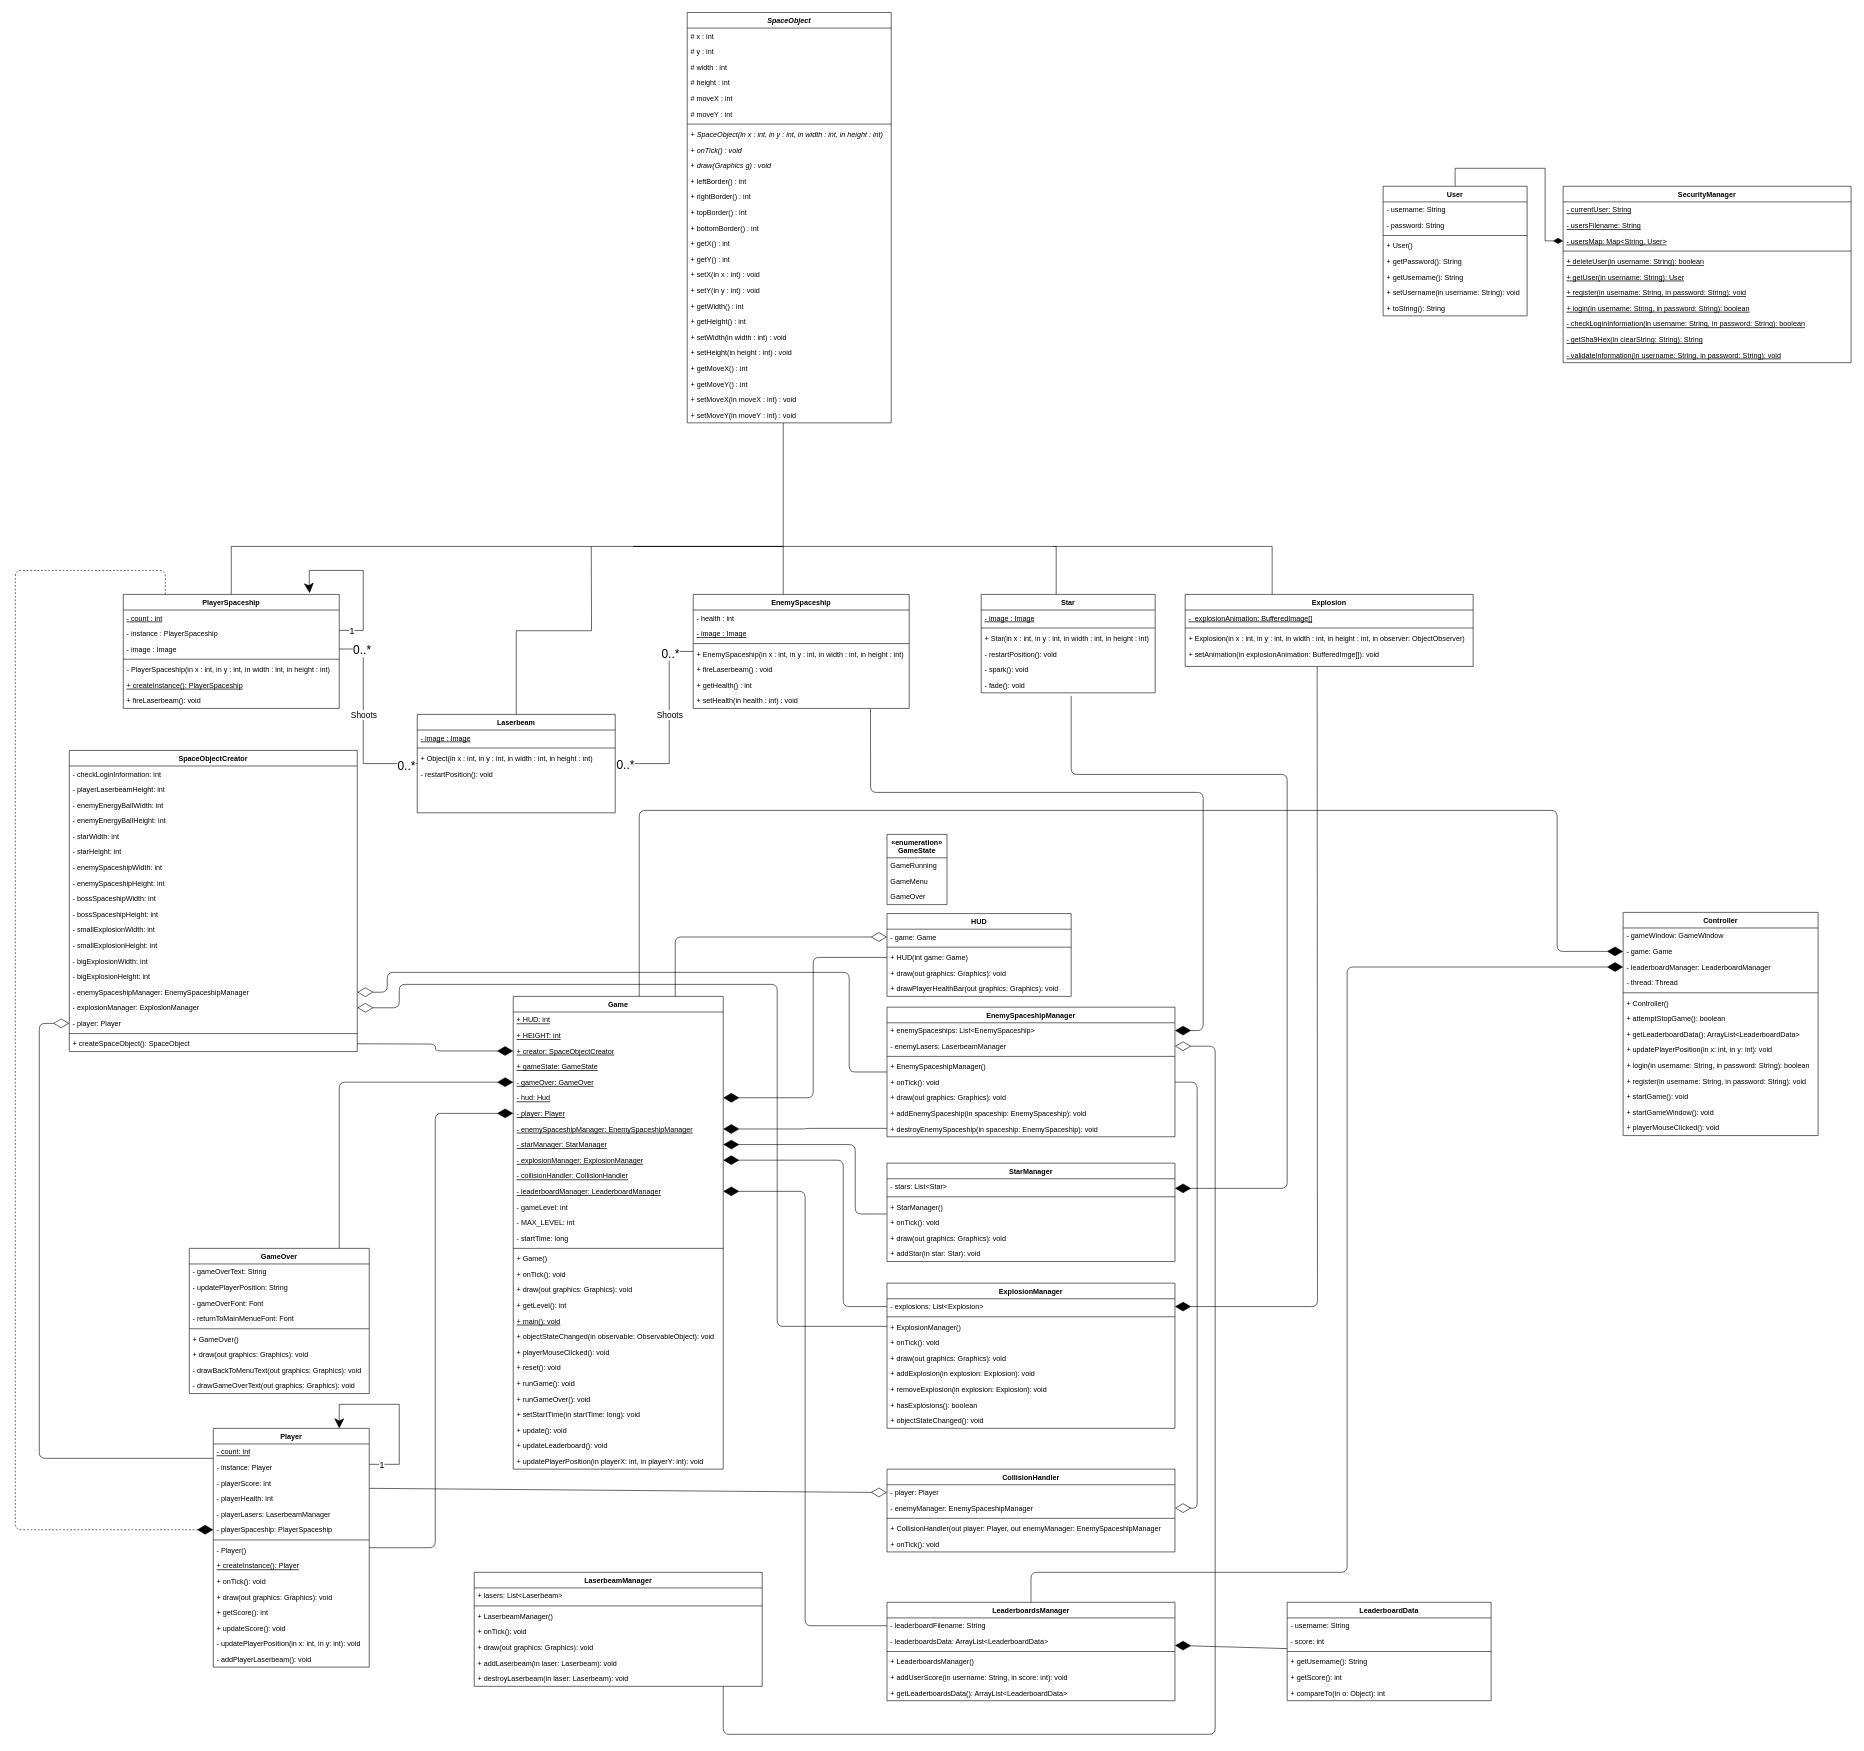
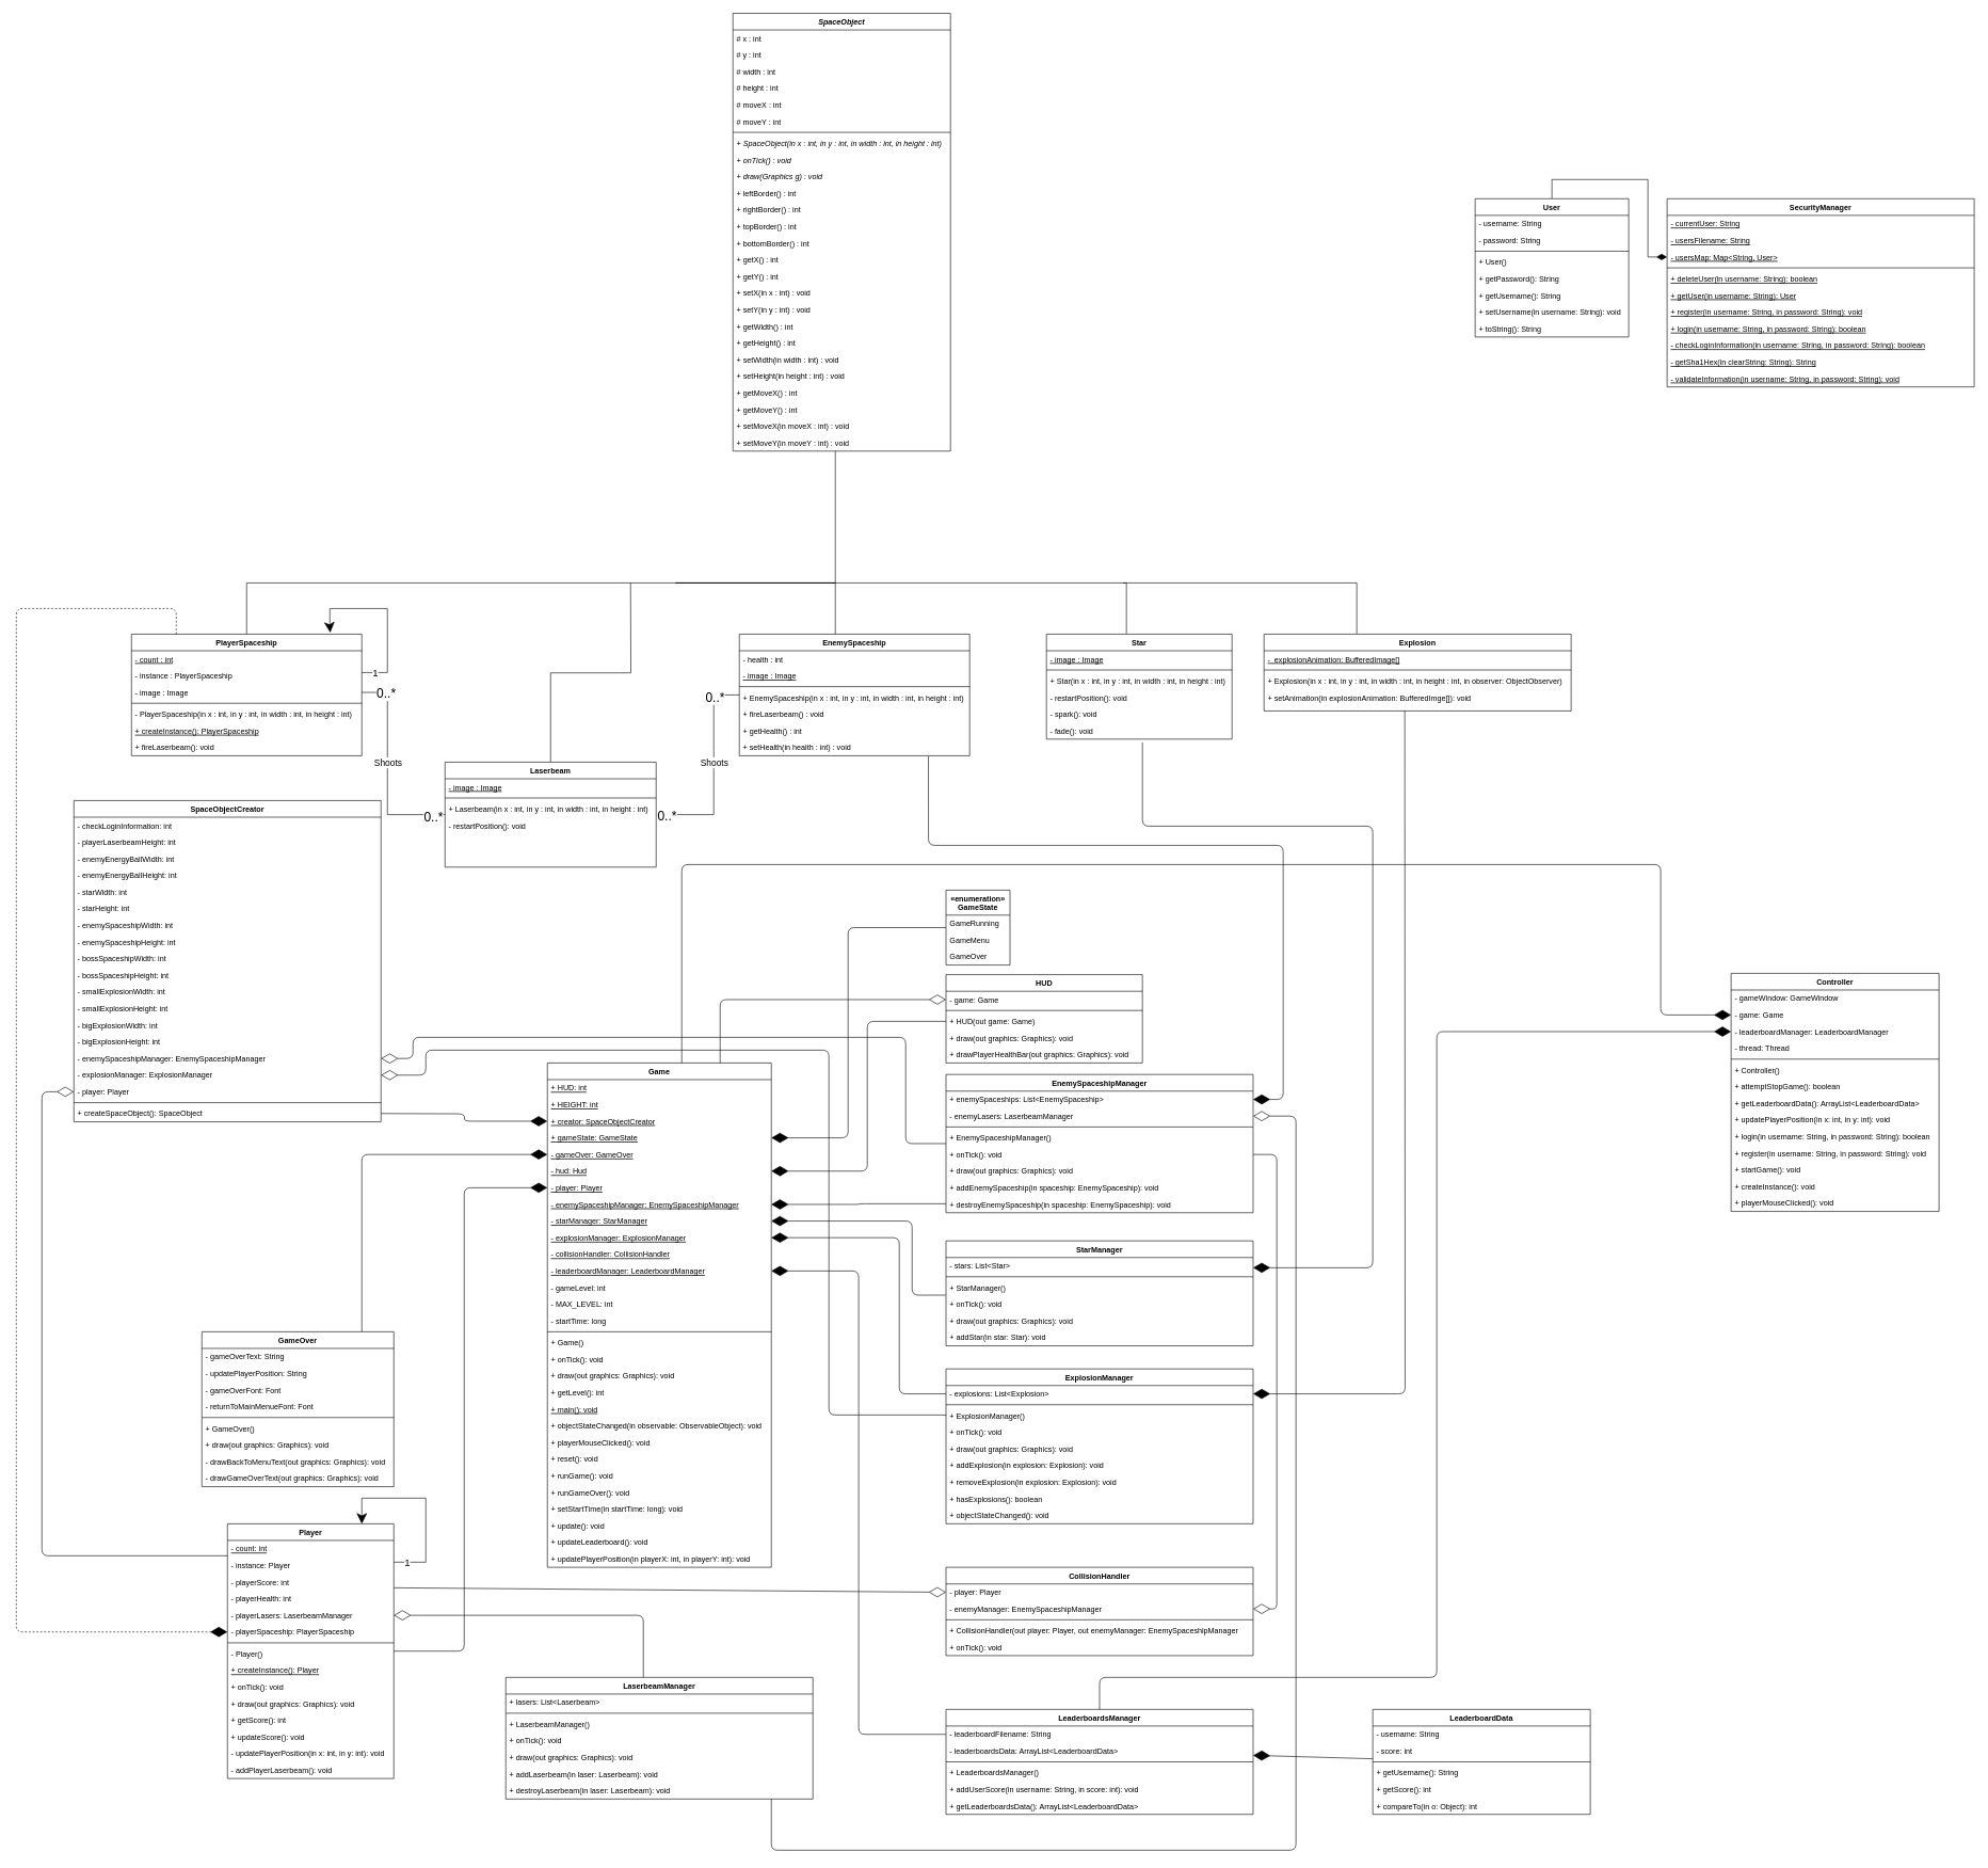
- <mxCell id="277" value="- getSha9Hex(in clearString: String): String" style="text;strokeColor=none;fillColor=none;align=left;verticalAlign=top;spacingLeft=4;spacingRight=4;overflow=hidden;rotatable=0;points=[[0,0.5],[1,0.5]];portConstraint=eastwest;fontStyle=4" parent="267" vertex="1"><mxGeometry y="242" width="480" height="26" as="geometry" /></mxCell>
+ <mxCell id="277" value="- getSha1Hex(in clearString: String): String" style="text;strokeColor=none;fillColor=none;align=left;verticalAlign=top;spacingLeft=4;spacingRight=4;overflow=hidden;rotatable=0;points=[[0,0.5],[1,0.5]];portConstraint=eastwest;fontStyle=4" parent="267" vertex="1"><mxGeometry y="242" width="480" height="26" as="geometry" /></mxCell>
- <mxCell id="39" value="+ Object(in x : int, in y : int, in width : int, in height : int)" style="text;align=left;verticalAlign=top;spacingLeft=4;spacingRight=4;overflow=hidden;rotatable=0;points=[[0,0.5],[1,0.5]];portConstraint=eastwest;" parent="36" vertex="1"><mxGeometry y="60" width="330" height="26" as="geometry" /></mxCell>
+ <mxCell id="39" value="+ Laserbeam(in x : int, in y : int, in width : int, in height : int)" style="text;align=left;verticalAlign=top;spacingLeft=4;spacingRight=4;overflow=hidden;rotatable=0;points=[[0,0.5],[1,0.5]];portConstraint=eastwest;" parent="36" vertex="1"><mxGeometry y="60" width="330" height="26" as="geometry" /></mxCell>
+ <mxCell id="110" value="" style="endArrow=diamondThin;endFill=1;endSize=24;html=1;fontSize=20;entryX=1;entryY=0.5;entryDx=0;entryDy=0;edgeStyle=orthogonalEdgeStyle;" edge="1" parent="1" source="201" target="63"><mxGeometry width="160" relative="1" as="geometry"><mxPoint x="1403" y="1878" as="sourcePoint" /><mxPoint x="1220" y="1879" as="targetPoint" /><Array as="points"><mxPoint x="1320" y="1449" /><mxPoint x="1320" y="1777" /></Array></mxGeometry></mxCell>
- <mxCell id="56" value="+ HUD(int game: Game)" style="text;strokeColor=none;fillColor=none;align=left;verticalAlign=top;spacingLeft=4;spacingRight=4;overflow=hidden;rotatable=0;points=[[0,0.5],[1,0.5]];portConstraint=eastwest;" parent="53" vertex="1"><mxGeometry y="60" width="307" height="26" as="geometry" /></mxCell>
+ <mxCell id="56" value="+ HUD(out game: Game)" style="text;strokeColor=none;fillColor=none;align=left;verticalAlign=top;spacingLeft=4;spacingRight=4;overflow=hidden;rotatable=0;points=[[0,0.5],[1,0.5]];portConstraint=eastwest;" parent="53" vertex="1"><mxGeometry y="60" width="307" height="26" as="geometry" /></mxCell>
- <mxCell id="132" value="+ startGameWindow(): void" style="text;strokeColor=none;fillColor=none;align=left;verticalAlign=top;spacingLeft=4;spacingRight=4;overflow=hidden;rotatable=0;points=[[0,0.5],[1,0.5]];portConstraint=eastwest;" parent="119" vertex="1"><mxGeometry y="320" width="325" height="26" as="geometry" /></mxCell>
+ <mxCell id="132" value="+ createInstance(): void" style="text;strokeColor=none;fillColor=none;align=left;verticalAlign=top;spacingLeft=4;spacingRight=4;overflow=hidden;rotatable=0;points=[[0,0.5],[1,0.5]];portConstraint=eastwest;" parent="119" vertex="1"><mxGeometry y="320" width="325" height="26" as="geometry" /></mxCell>
+ <mxCell id="169" value="" style="endArrow=diamondThin;endFill=0;endSize=24;html=1;fontSize=20;entryX=1;entryY=0.5;entryDx=0;entryDy=0;edgeStyle=orthogonalEdgeStyle;" edge="1" parent="1" source="161" target="176"><mxGeometry width="160" relative="1" as="geometry"><mxPoint x="810" y="2530" as="sourcePoint" /><mxPoint x="819.94" y="2690" as="targetPoint" /><Array as="points"><mxPoint x="1000" y="2523" /></Array></mxGeometry></mxCell>
